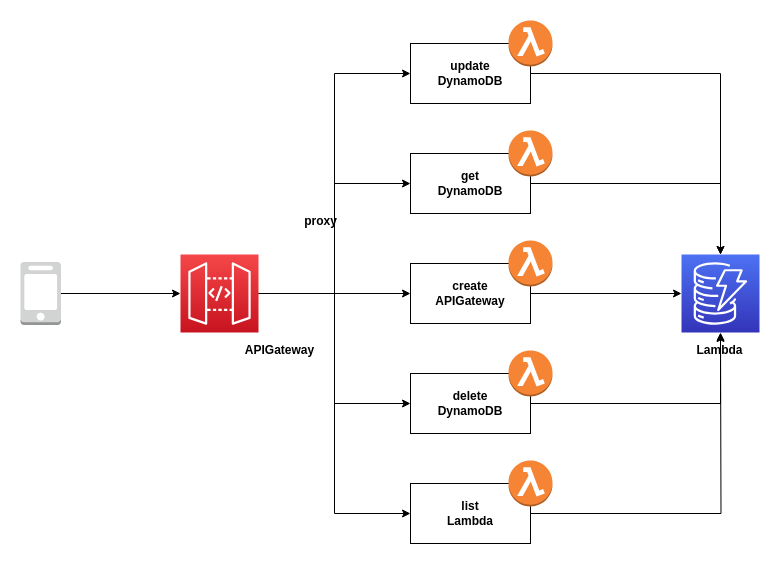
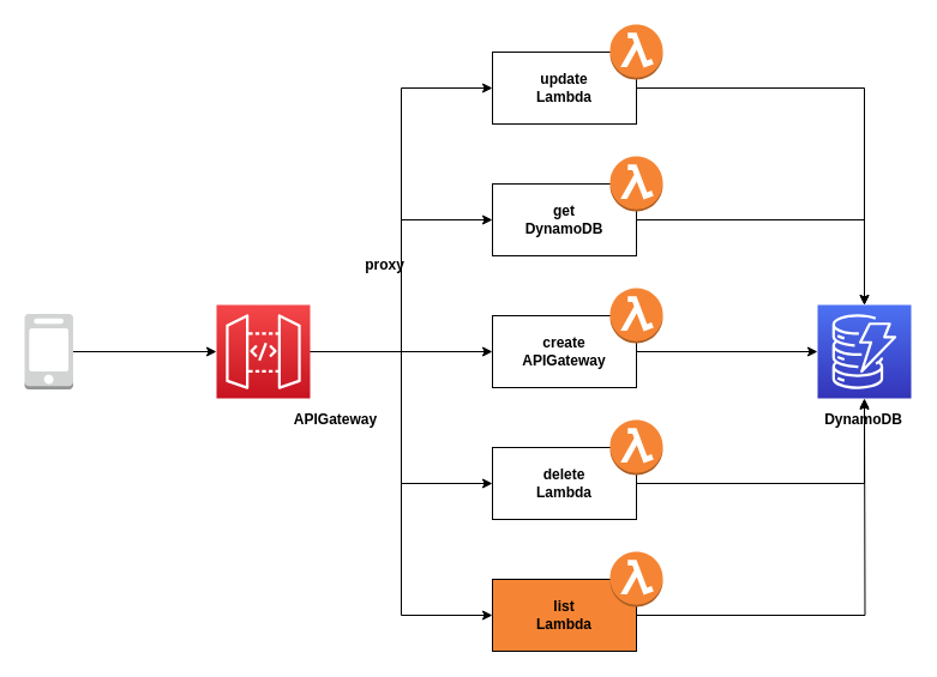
- <mxCell id="11" value="update&lt;br&gt;DynamoDB" style="rounded=0;whiteSpace=wrap;html=1;fontStyle=1" vertex="1" parent="1"><mxGeometry x="410" y="43" width="120" height="60" as="geometry" /></mxCell>
+ <mxCell id="11" value="update&lt;br&gt;Lambda" style="rounded=0;whiteSpace=wrap;html=1;fontStyle=1" vertex="1" parent="1"><mxGeometry x="410" y="43" width="120" height="60" as="geometry" /></mxCell>
- <mxCell id="25" value="Lambda" style="text;html=1;align=center;verticalAlign=middle;resizable=0;points=[];;autosize=1;fontStyle=1" vertex="1" parent="1"><mxGeometry x="679" y="340" width="80" height="20" as="geometry" /></mxCell>
+ <mxCell id="25" value="DynamoDB" style="text;html=1;align=center;verticalAlign=middle;resizable=0;points=[];;autosize=1;fontStyle=1" vertex="1" parent="1"><mxGeometry x="679" y="340" width="80" height="20" as="geometry" /></mxCell>
- <mxCell id="5" value="delete&lt;br&gt;DynamoDB" style="rounded=0;whiteSpace=wrap;html=1;fontStyle=1" vertex="1" parent="1"><mxGeometry x="410" y="373" width="120" height="60" as="geometry" /></mxCell>
+ <mxCell id="5" value="delete&lt;br&gt;Lambda" style="rounded=0;whiteSpace=wrap;html=1;fontStyle=1" vertex="1" parent="1"><mxGeometry x="410" y="373" width="120" height="60" as="geometry" /></mxCell>
- <mxCell id="7" value="list&lt;br&gt;Lambda" style="rounded=0;whiteSpace=wrap;html=1;fontStyle=1" vertex="1" parent="1"><mxGeometry x="410" y="483" width="120" height="60" as="geometry" /></mxCell>
+ <mxCell id="7" value="list&lt;br&gt;Lambda" style="rounded=0;whiteSpace=wrap;html=1;fontStyle=1;fillColor=#f58534;" vertex="1" parent="1"><mxGeometry x="410" y="483" width="120" height="60" as="geometry" /></mxCell>
